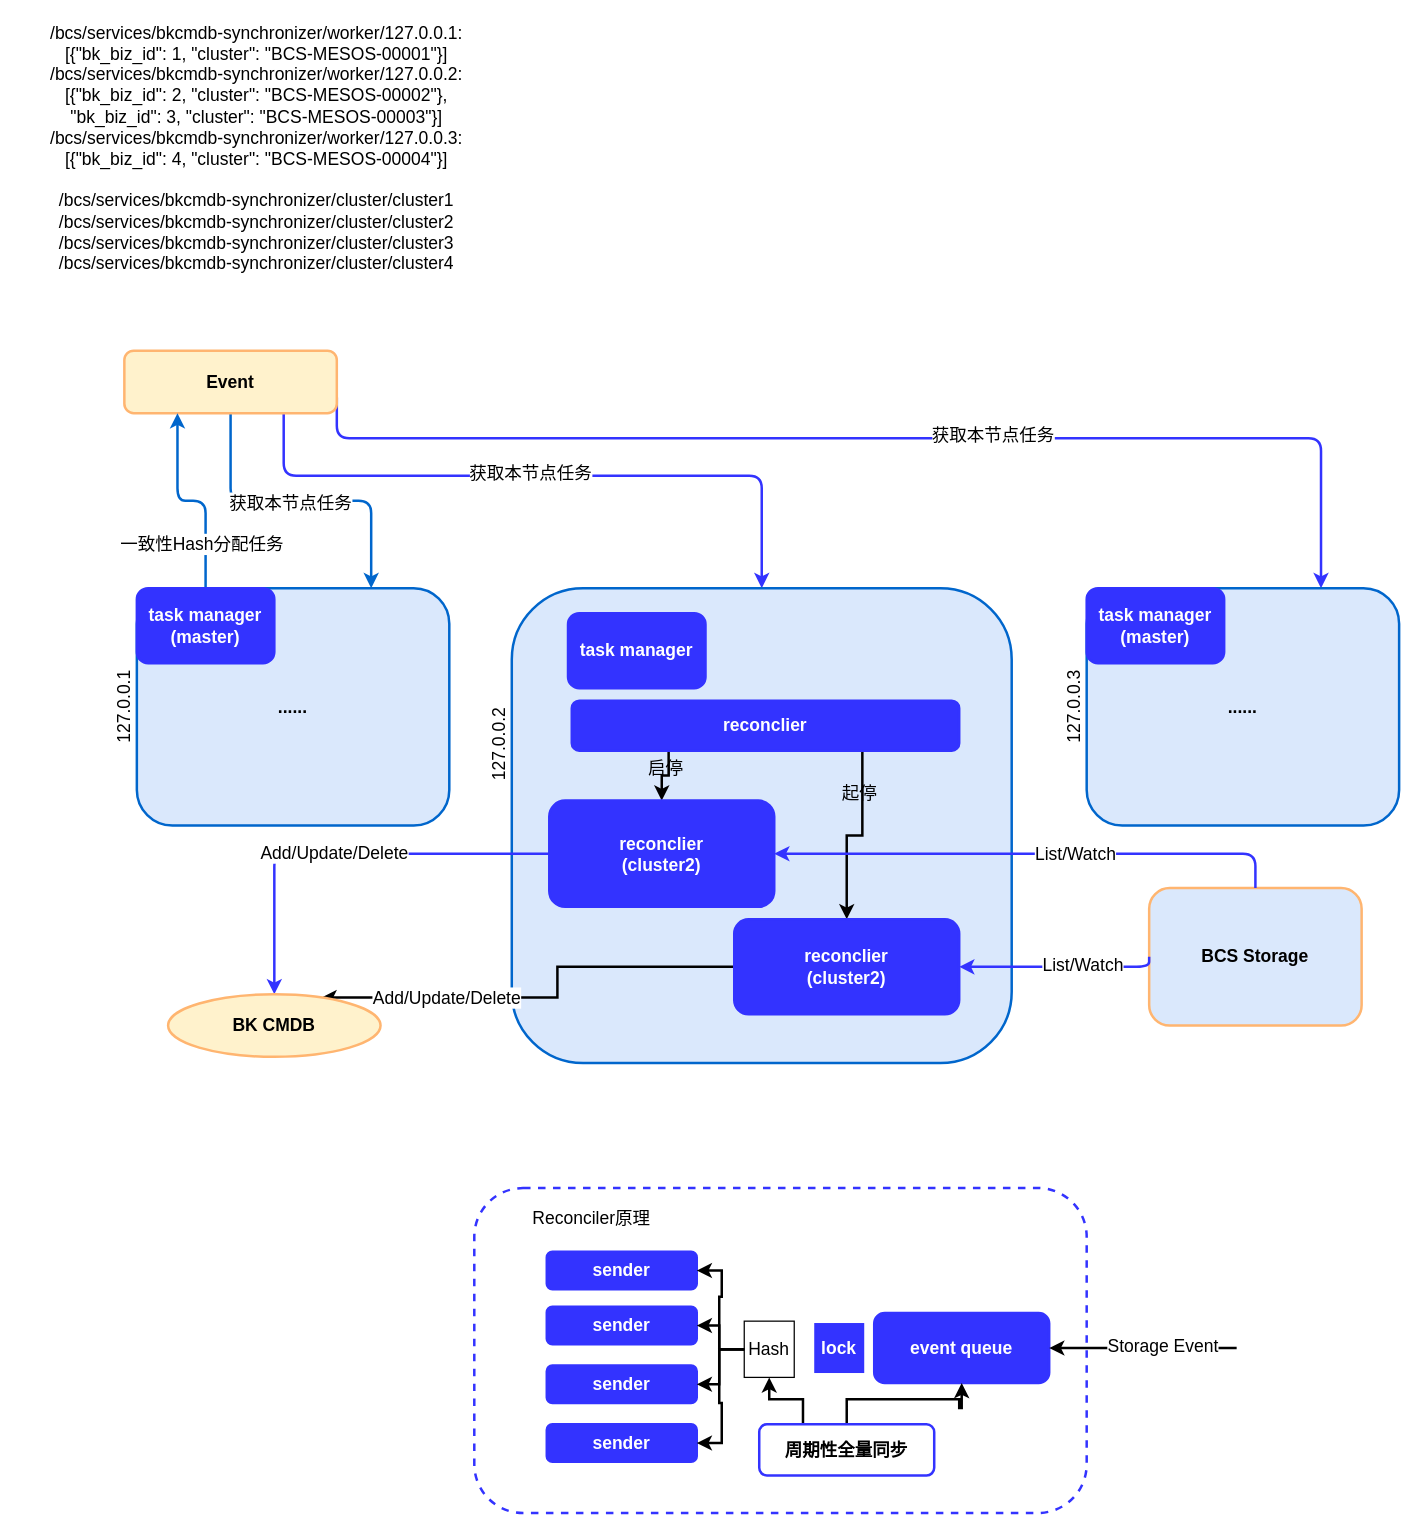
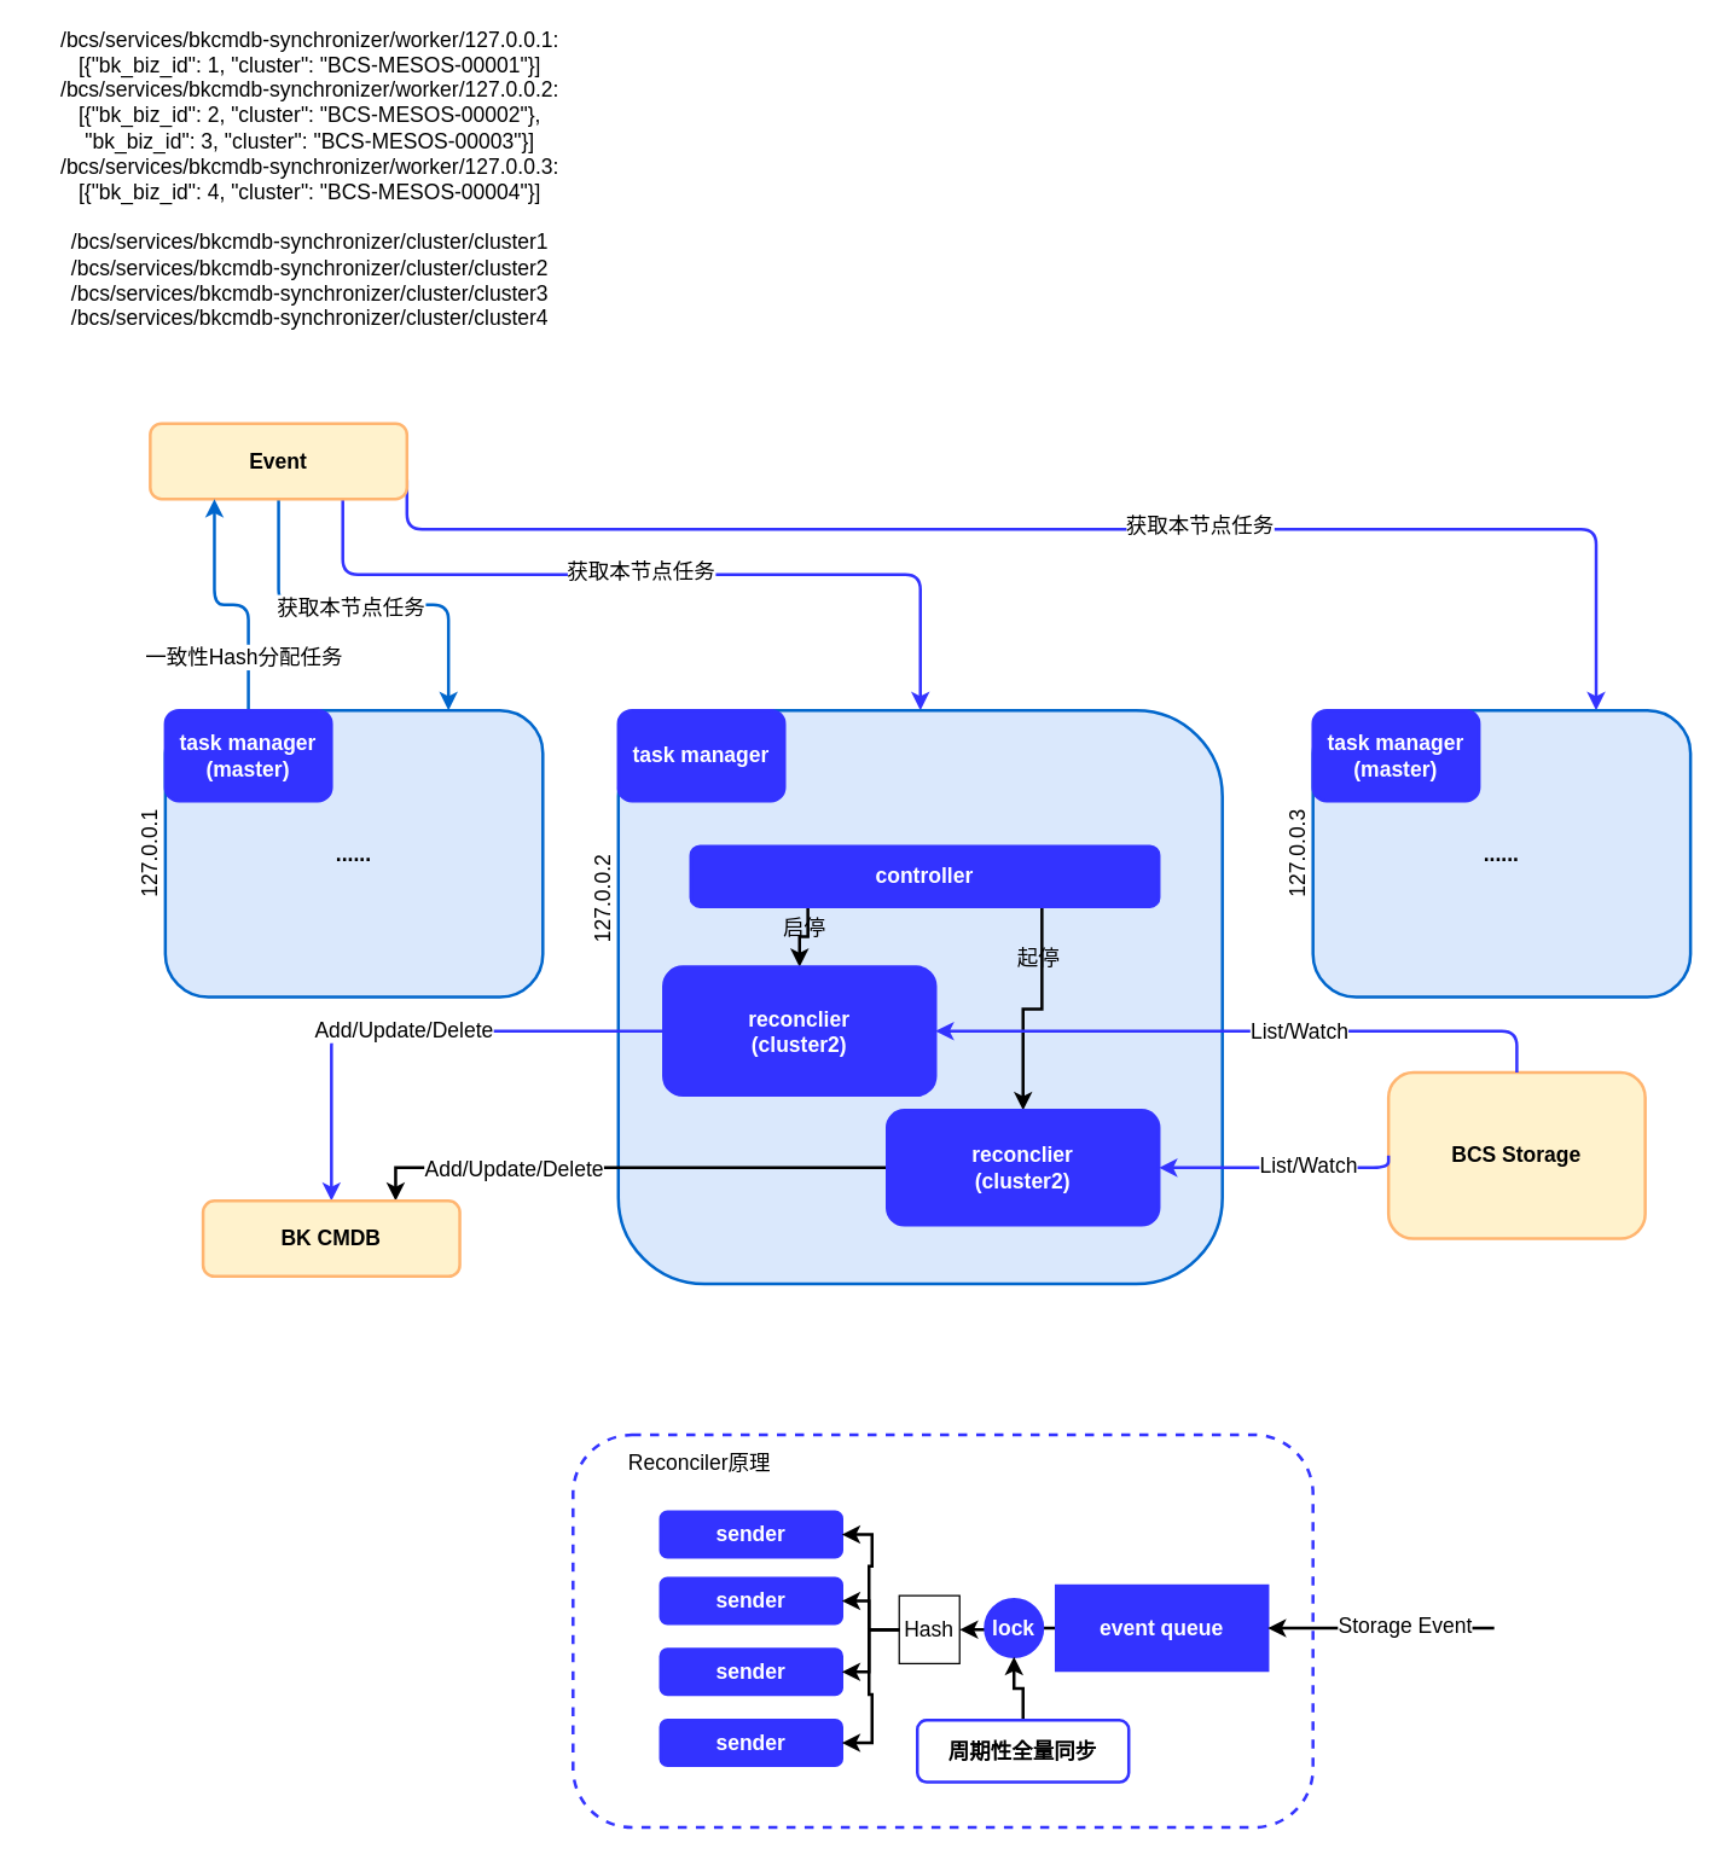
- <mxCell id="16" value="task manager" style="rounded=1;whiteSpace=wrap;html=1;fillColor=#3333FF;strokeColor=#3333FF;strokeWidth=2;fontSize=14;fontStyle=1;fontColor=#FFFFFF;" vertex="1" parent="1"><mxGeometry x="454" y="490" width="110" height="60" as="geometry" /></mxCell>
+ <mxCell id="16" value="task manager" style="rounded=1;whiteSpace=wrap;html=1;fillColor=#3333FF;strokeColor=#3333FF;strokeWidth=2;fontSize=14;fontStyle=1;fontColor=#FFFFFF;" vertex="1" parent="1"><mxGeometry x="409" y="470" width="110" height="60" as="geometry" /></mxCell>
- <mxCell id="21" value="reconclier" style="rounded=1;whiteSpace=wrap;html=1;strokeColor=#3333FF;strokeWidth=2;fillColor=#3333FF;fontSize=14;fontColor=#FFFFFF;fontStyle=1;" vertex="1" parent="1"><mxGeometry x="457" y="560" width="310" height="40" as="geometry" /></mxCell>
+ <mxCell id="21" value="controller" style="rounded=1;whiteSpace=wrap;html=1;strokeColor=#3333FF;strokeWidth=2;fillColor=#3333FF;fontSize=14;fontColor=#FFFFFF;fontStyle=1;" vertex="1" parent="1"><mxGeometry x="457" y="560" width="310" height="40" as="geometry" /></mxCell>
- <mxCell id="3" value="BCS Storage" style="rounded=1;whiteSpace=wrap;html=1;fillColor=#dae8fc;strokeColor=#FFB570;strokeWidth=2;fontStyle=1;fontColor=#000000;fontSize=14;labelBorderColor=none;" vertex="1" parent="1"><mxGeometry x="919" y="710" width="170" height="110" as="geometry" /></mxCell>
+ <mxCell id="3" value="BCS Storage" style="rounded=1;whiteSpace=wrap;html=1;fillColor=#FFF2CC;strokeColor=#FFB570;strokeWidth=2;fontStyle=1;fontColor=#000000;fontSize=14;labelBorderColor=none;" vertex="1" parent="1"><mxGeometry x="919" y="710" width="170" height="110" as="geometry" /></mxCell>
- <mxCell id="33" value="BK CMDB" style="ellipse;whiteSpace=wrap;html=1;fillColor=#FFF2CC;strokeColor=#FFB570;strokeWidth=2;fontStyle=1;fontColor=#000000;fontSize=14;labelBorderColor=none;" vertex="1" parent="1"><mxGeometry x="134" y="795" width="170" height="50" as="geometry" /></mxCell>
+ <mxCell id="33" value="BK CMDB" style="rounded=1;whiteSpace=wrap;html=1;fillColor=#FFF2CC;strokeColor=#FFB570;strokeWidth=2;fontStyle=1;fontColor=#000000;fontSize=14;labelBorderColor=none;" vertex="1" parent="1"><mxGeometry x="134" y="795" width="170" height="50" as="geometry" /></mxCell>
- <mxCell id="56" value="Reconciler原理" style="text;html=1;strokeColor=none;fillColor=none;align=center;verticalAlign=middle;whiteSpace=wrap;rounded=0;fontSize=14;fontColor=#000000;" vertex="1" parent="1"><mxGeometry x="418" y="964" width="110" height="20" as="geometry" /></mxCell>
+ <mxCell id="56" value="Reconciler原理" style="text;html=1;strokeColor=none;fillColor=none;align=center;verticalAlign=middle;whiteSpace=wrap;rounded=0;fontSize=14;fontColor=#000000;" vertex="1" parent="1"><mxGeometry x="408" y="959" width="110" height="20" as="geometry" /></mxCell>
- <mxCell id="43" value="lock" style="whiteSpace=wrap;html=1;aspect=fixed;strokeColor=#3333FF;strokeWidth=2;fillColor=#3333FF;fontSize=14;fontColor=#FFFFFF;fontStyle=1;rounded=0;" vertex="1" parent="1"><mxGeometry x="652" y="1059" width="38" height="38" as="geometry" /></mxCell>
+ <mxCell id="43" value="lock" style="ellipse;whiteSpace=wrap;html=1;aspect=fixed;strokeColor=#3333FF;strokeWidth=2;fillColor=#3333FF;fontSize=14;fontColor=#FFFFFF;rounded=1;fontStyle=1;" vertex="1" parent="1"><mxGeometry x="652" y="1059" width="38" height="38" as="geometry" /></mxCell>
+ <mxCell id="39" style="edgeStyle=orthogonalEdgeStyle;rounded=0;orthogonalLoop=1;jettySize=auto;html=1;exitX=0;exitY=0.5;exitDx=0;exitDy=0;entryX=1;entryY=0.5;entryDx=0;entryDy=0;strokeWidth=2;fontSize=14;fontColor=#000000;" edge="1" parent="1" source="40" target="52"><mxGeometry relative="1" as="geometry" /></mxCell>
- <mxCell id="40" value="event queue" style="rounded=1;whiteSpace=wrap;html=1;strokeColor=#3333FF;strokeWidth=2;fillColor=#3333FF;fontSize=14;fontColor=#FFFFFF;fontStyle=1;" vertex="1" parent="1"><mxGeometry x="699" y="1050" width="140" height="56" as="geometry" /></mxCell>
+ <mxCell id="40" value="event queue" style="whiteSpace=wrap;html=1;strokeColor=#3333FF;strokeWidth=2;fillColor=#3333FF;fontSize=14;fontColor=#FFFFFF;fontStyle=1;rounded=0;" vertex="1" parent="1"><mxGeometry x="699" y="1050" width="140" height="56" as="geometry" /></mxCell>
- <mxCell id="54" style="edgeStyle=orthogonalEdgeStyle;rounded=0;orthogonalLoop=1;jettySize=auto;html=1;exitX=0.25;exitY=0;exitDx=0;exitDy=0;entryX=0.5;entryY=1;entryDx=0;entryDy=0;strokeWidth=2;fontSize=14;fontColor=#000000;" edge="1" parent="1" source="55" target="52"><mxGeometry relative="1" as="geometry" /></mxCell>
- <mxCell id="53" style="edgeStyle=orthogonalEdgeStyle;rounded=0;orthogonalLoop=1;jettySize=auto;html=1;exitX=0.5;exitY=0;exitDx=0;exitDy=0;strokeWidth=2;fontSize=14;fontColor=#000000;" edge="1" parent="1" source="55" target="40"><mxGeometry relative="1" as="geometry" /></mxCell>
+ <mxCell id="53" style="edgeStyle=orthogonalEdgeStyle;rounded=0;orthogonalLoop=1;jettySize=auto;html=1;exitX=0.5;exitY=0;exitDx=0;exitDy=0;entryX=0.5;entryY=1;entryDx=0;entryDy=0;strokeWidth=2;fontSize=14;fontColor=#000000;" edge="1" parent="1" source="55" target="43"><mxGeometry relative="1" as="geometry" /></mxCell>
